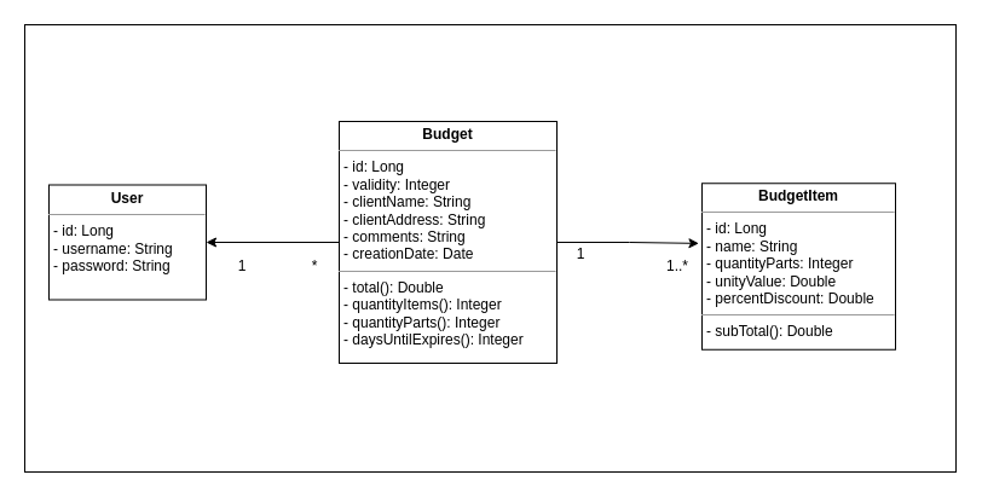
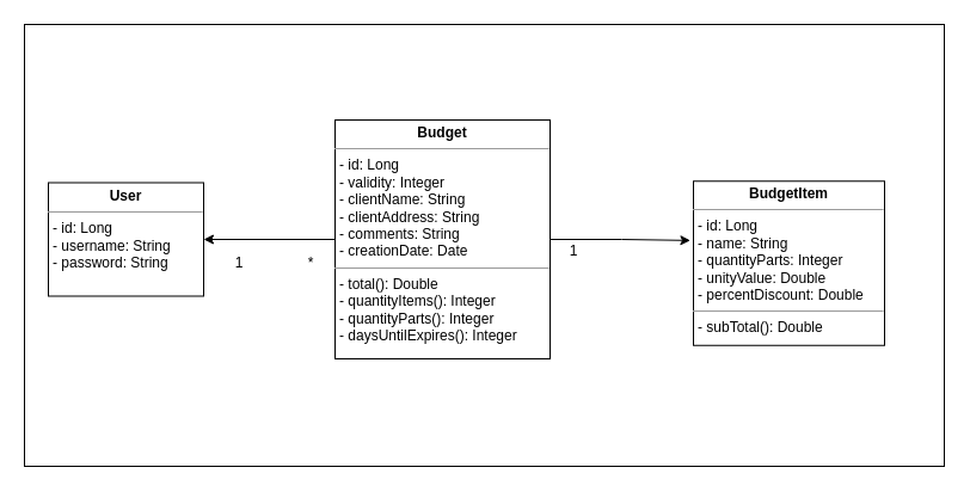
- <mxCell id="10" value="1..*" style="text;html=1;strokeColor=none;fillColor=none;align=center;verticalAlign=middle;whiteSpace=wrap;rounded=0;shadow=0;sketch=0;" vertex="1" parent="1"><mxGeometry x="540" y="210" width="40" height="20" as="geometry" /></mxCell>
